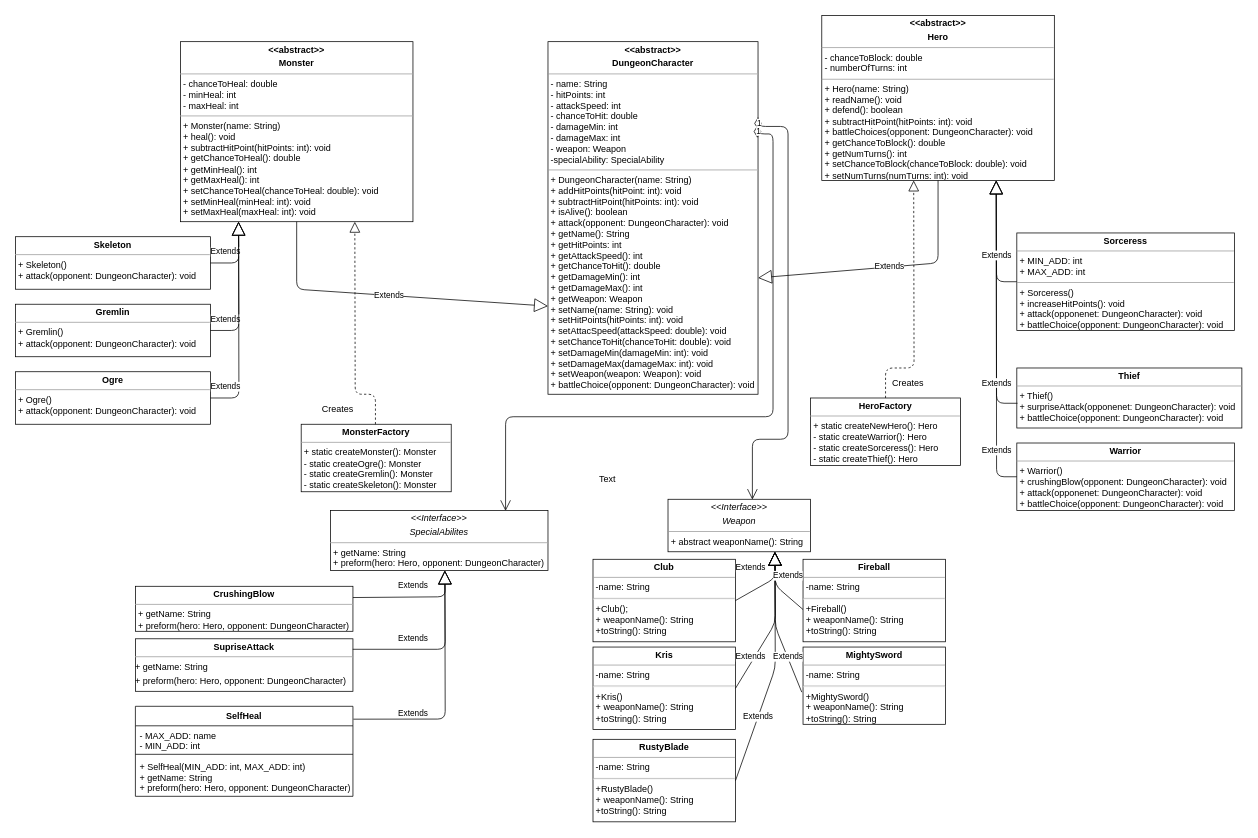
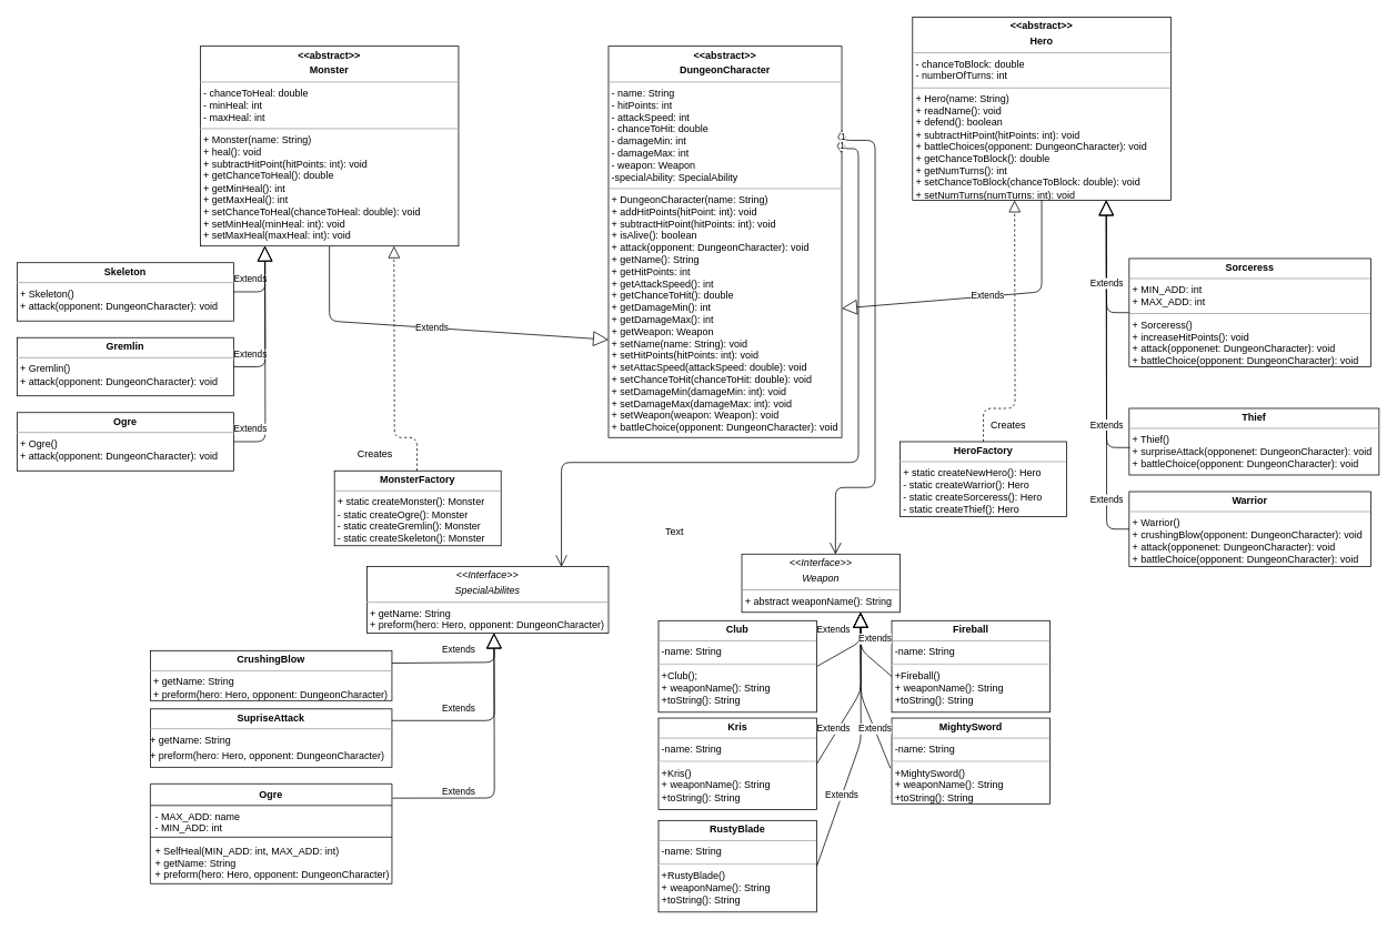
- <mxCell id="40" value="SelfHeal" style="swimlane;fontStyle=1;align=center;verticalAlign=top;childLayout=stackLayout;horizontal=1;startSize=26;horizontalStack=0;resizeParent=1;resizeParentMax=0;resizeLast=0;collapsible=1;marginBottom=0;" parent="1" vertex="1"><mxGeometry x="180" y="941" width="290" height="120" as="geometry" /></mxCell>
+ <mxCell id="40" value="Ogre" style="swimlane;fontStyle=1;align=center;verticalAlign=top;childLayout=stackLayout;horizontal=1;startSize=26;horizontalStack=0;resizeParent=1;resizeParentMax=0;resizeLast=0;collapsible=1;marginBottom=0;" parent="1" vertex="1"><mxGeometry x="180" y="941" width="290" height="120" as="geometry" /></mxCell>
